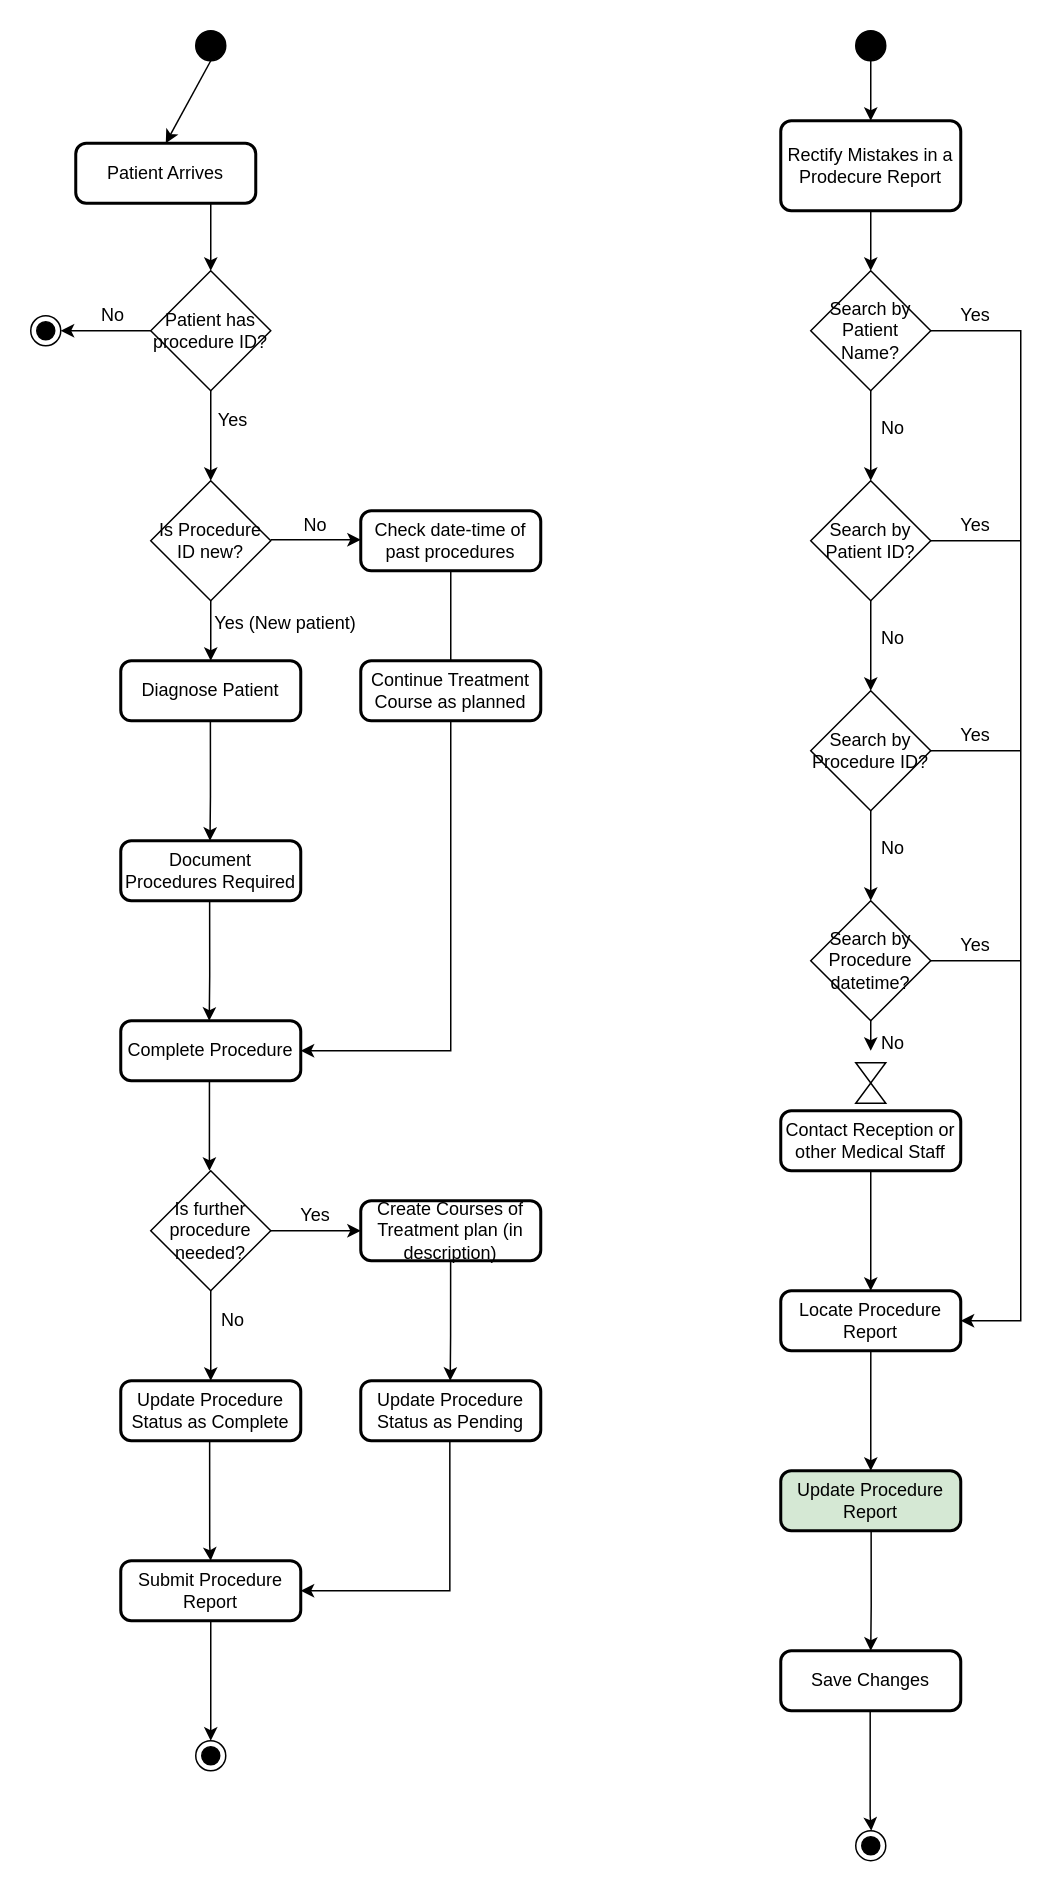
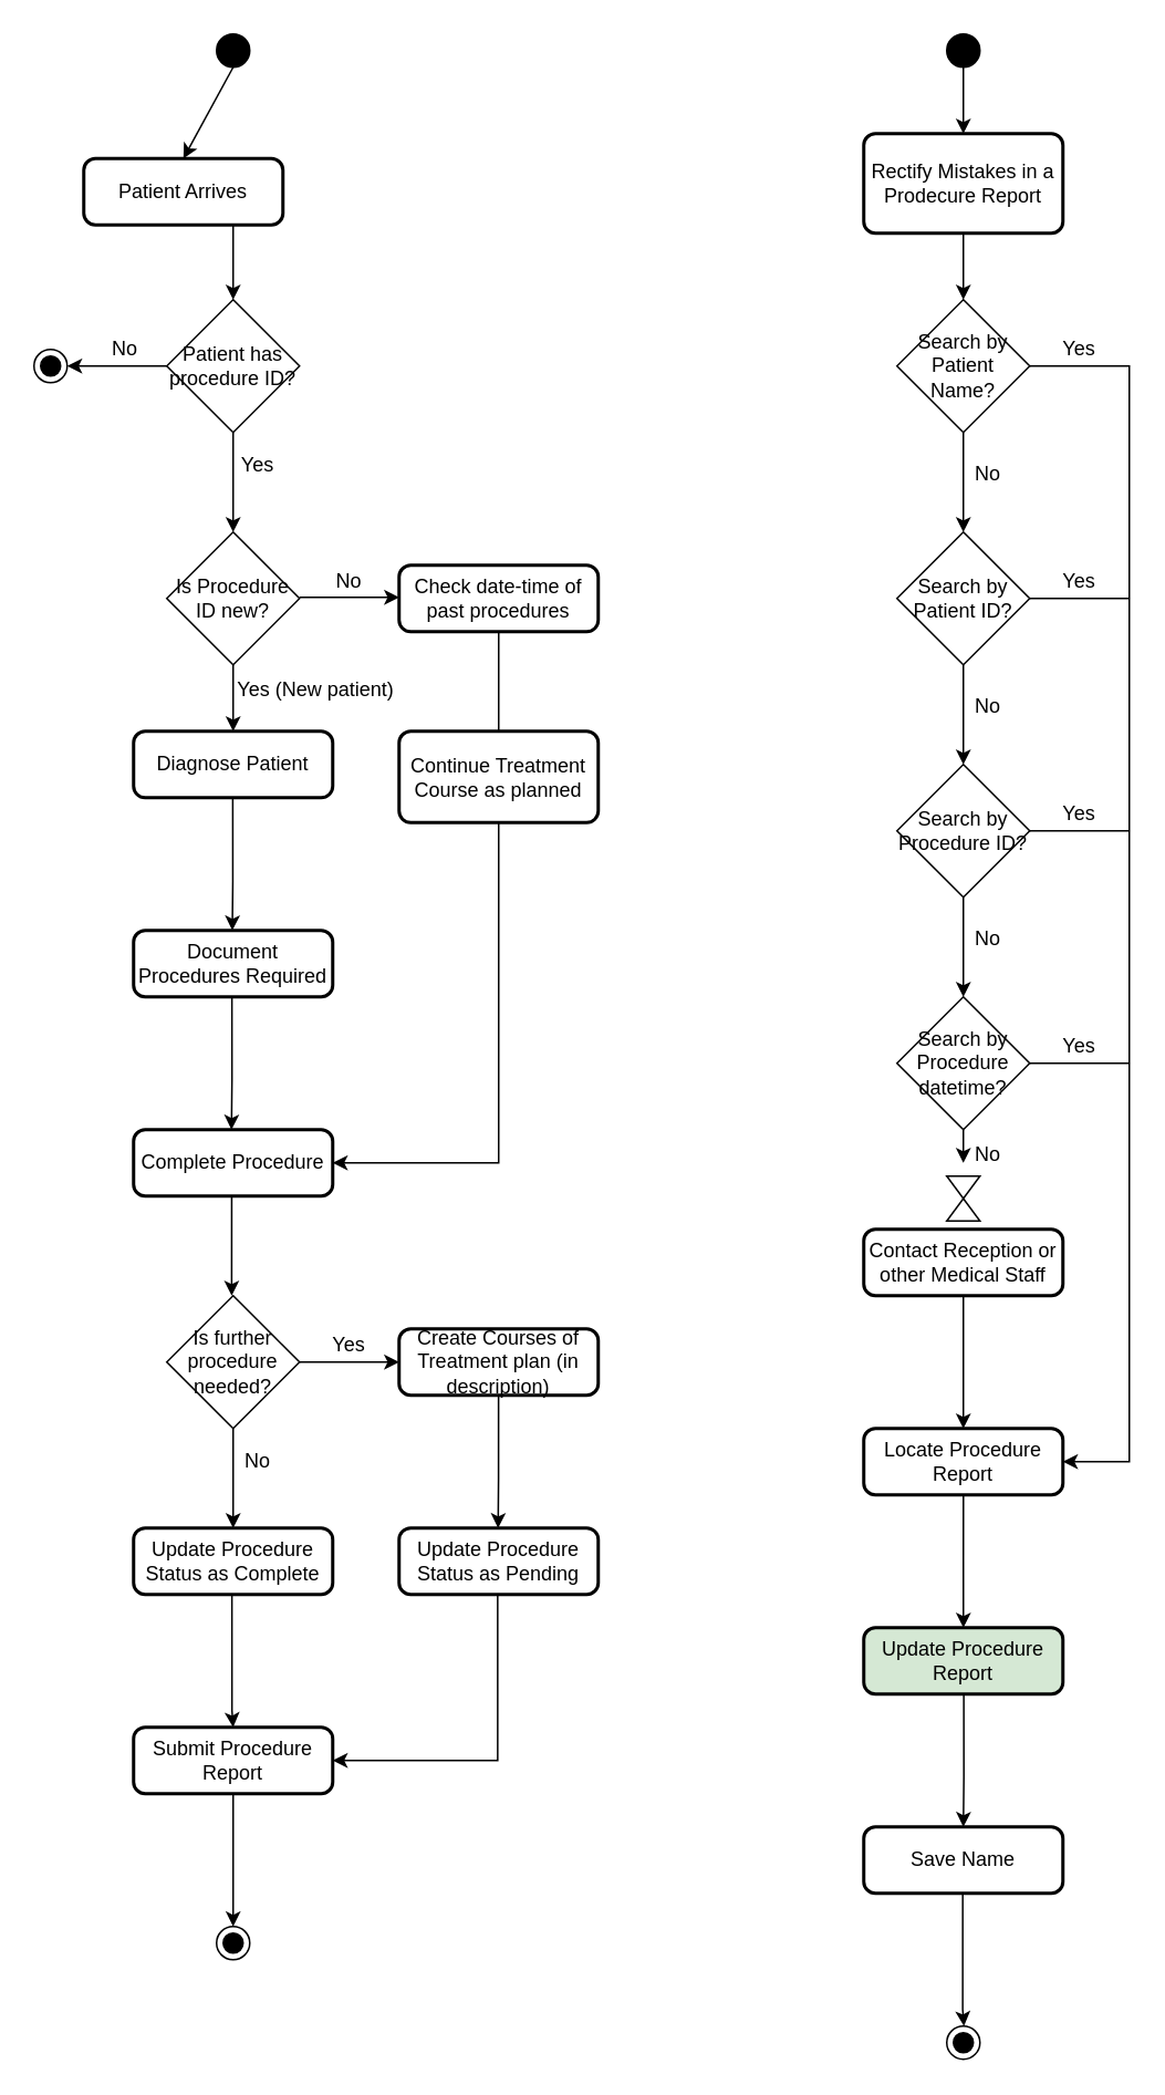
- <mxCell id="72" value="Continue Treatment Course as planned" style="rounded=1;absoluteArcSize=1;arcSize=14;whiteSpace=wrap;strokeWidth=2;" vertex="1" parent="1"><mxGeometry x="240" y="440.01" width="120" height="40" as="geometry" /></mxCell>
+ <mxCell id="72" value="Continue Treatment Course as planned" style="rounded=1;absoluteArcSize=1;arcSize=14;whiteSpace=wrap;strokeWidth=2;" vertex="1" parent="1"><mxGeometry x="240" y="440.01" width="120" height="55" as="geometry" /></mxCell>
- <mxCell id="40" value="Save Changes" style="rounded=1;absoluteArcSize=1;arcSize=14;whiteSpace=wrap;strokeWidth=2;" parent="1" vertex="1"><mxGeometry x="520" y="1100" width="120" height="40" as="geometry" /></mxCell>
+ <mxCell id="40" value="Save Name" style="rounded=1;absoluteArcSize=1;arcSize=14;whiteSpace=wrap;strokeWidth=2;" parent="1" vertex="1"><mxGeometry x="520" y="1100" width="120" height="40" as="geometry" /></mxCell>
